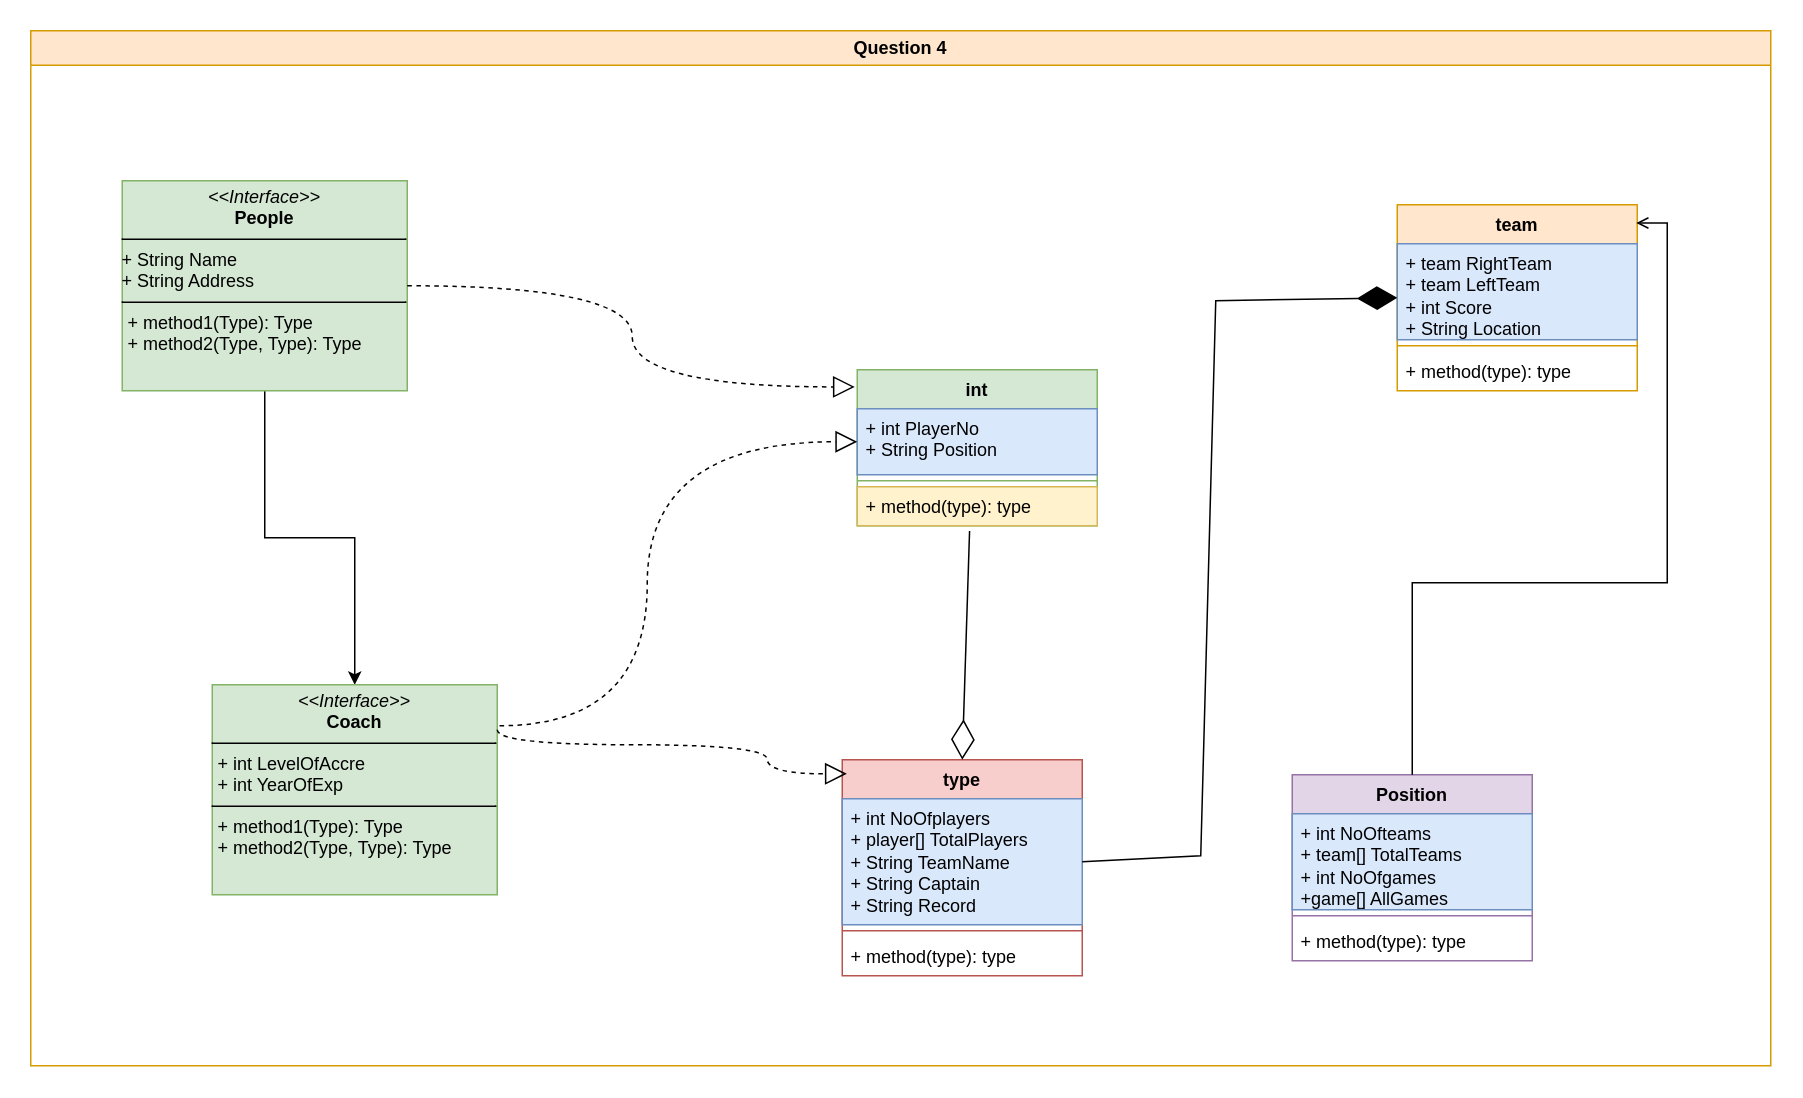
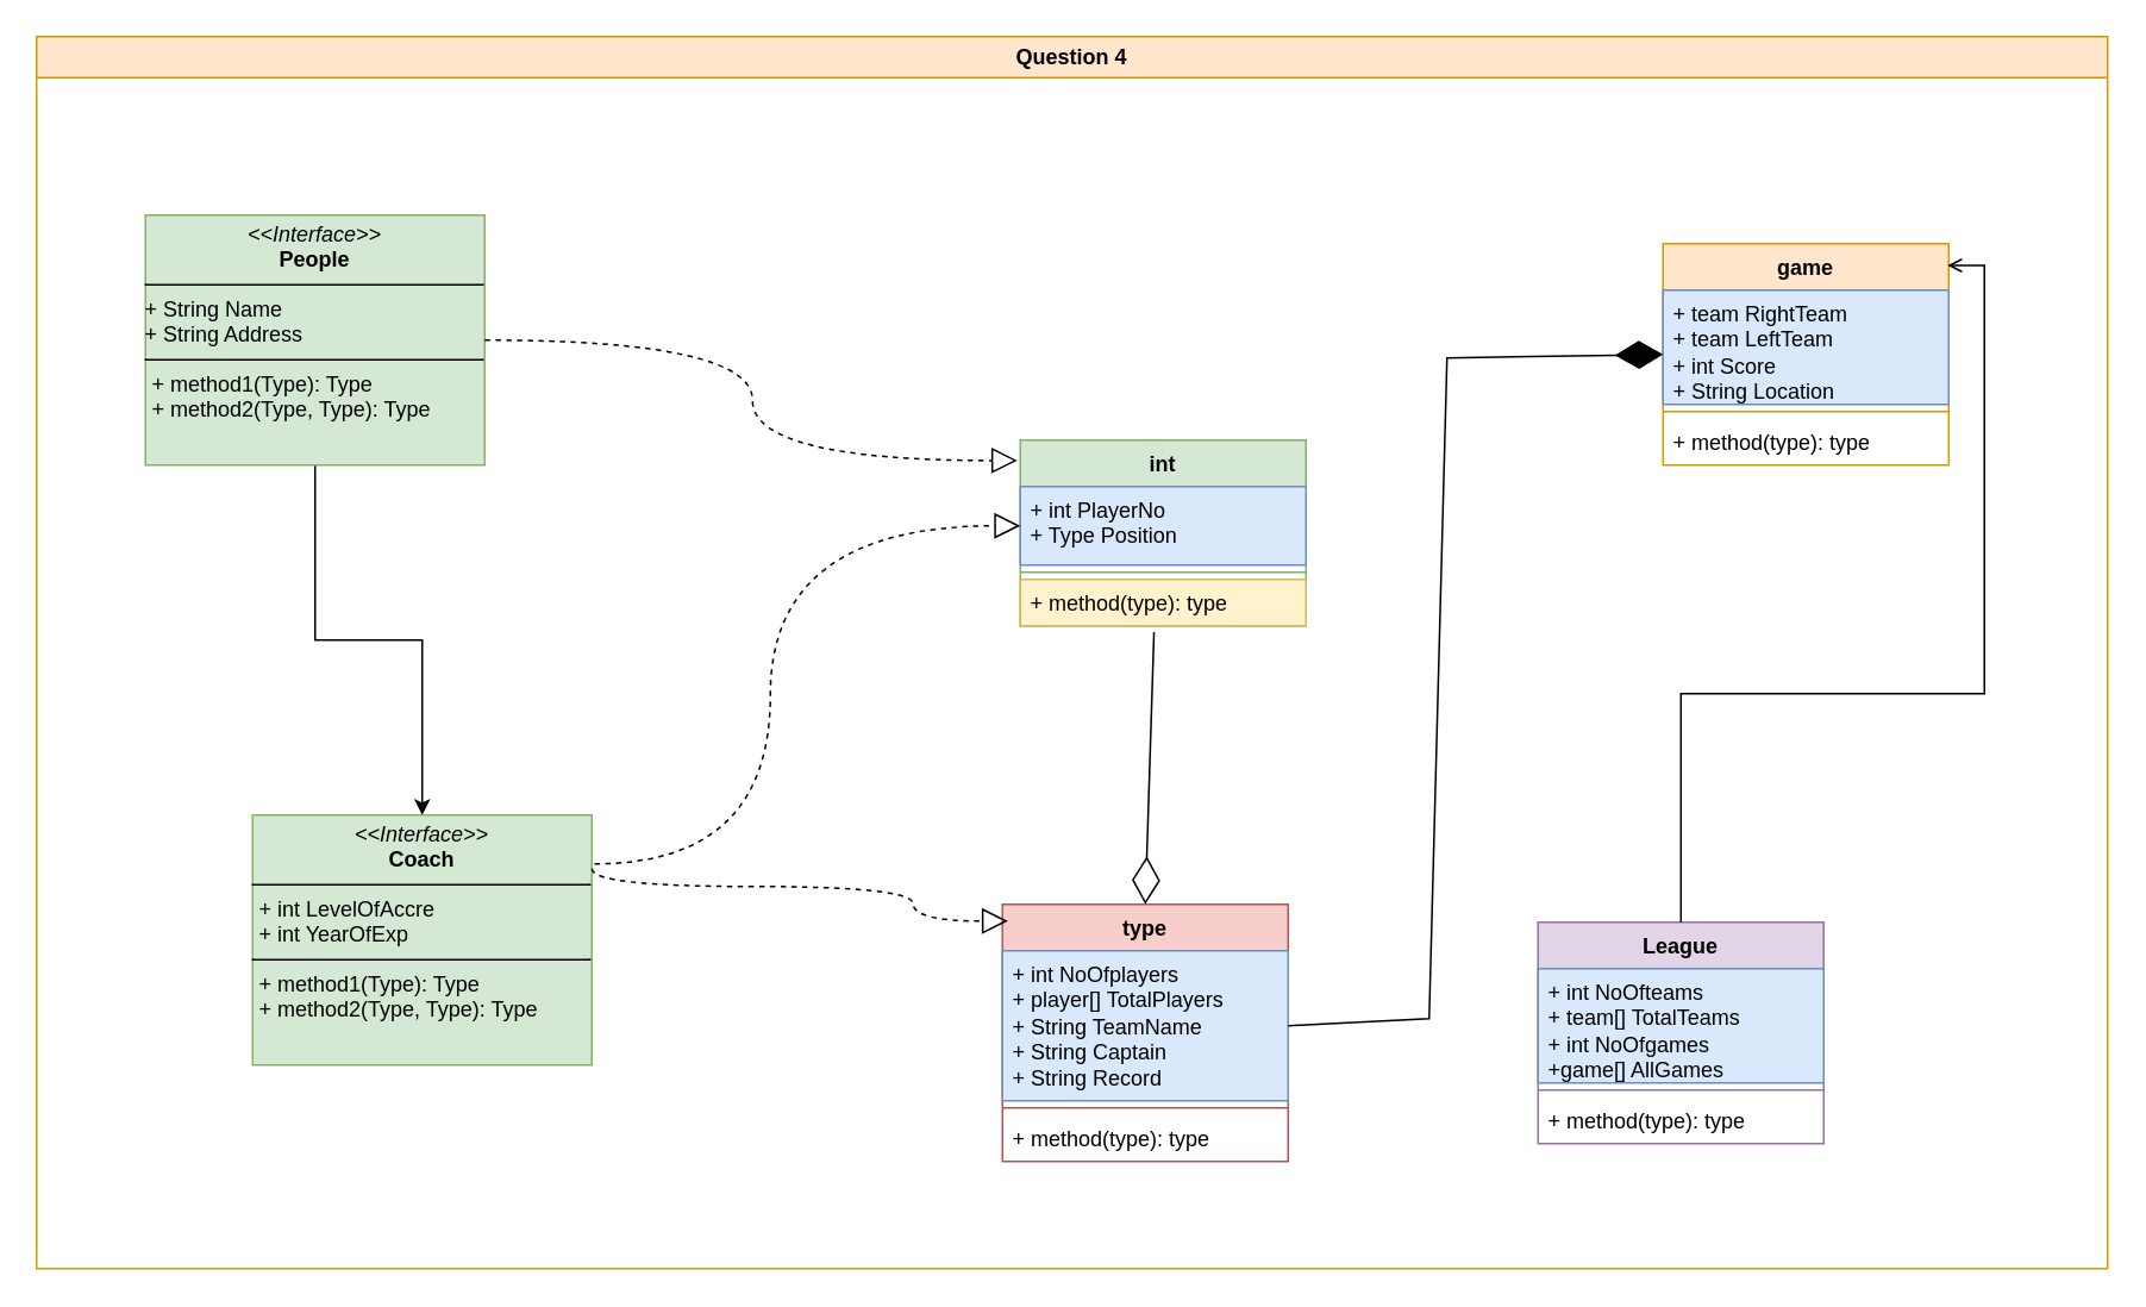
- <mxCell id="10" value="team" style="swimlane;fontStyle=1;align=center;verticalAlign=top;childLayout=stackLayout;horizontal=1;startSize=26;horizontalStack=0;resizeParent=1;resizeParentMax=0;resizeLast=0;collapsible=1;marginBottom=0;whiteSpace=wrap;html=1;fillColor=#ffe6cc;strokeColor=#d79b00;" parent="1" vertex="1"><mxGeometry x="931" y="136" width="160" height="124" as="geometry" /></mxCell>
+ <mxCell id="10" value="game" style="swimlane;fontStyle=1;align=center;verticalAlign=top;childLayout=stackLayout;horizontal=1;startSize=26;horizontalStack=0;resizeParent=1;resizeParentMax=0;resizeLast=0;collapsible=1;marginBottom=0;whiteSpace=wrap;html=1;fillColor=#ffe6cc;strokeColor=#d79b00;" parent="1" vertex="1"><mxGeometry x="931" y="136" width="160" height="124" as="geometry" /></mxCell>
- <mxCell id="7" value="+ int PlayerNo&lt;div&gt;+ String Position&lt;/div&gt;" style="text;strokeColor=#6c8ebf;fillColor=#dae8fc;align=left;verticalAlign=top;spacingLeft=4;spacingRight=4;overflow=hidden;rotatable=0;points=[[0,0.5],[1,0.5]];portConstraint=eastwest;whiteSpace=wrap;html=1;" parent="6" vertex="1"><mxGeometry y="26" width="160" height="44" as="geometry" /></mxCell>
+ <mxCell id="7" value="+ int PlayerNo&lt;div&gt;+ Type Position&lt;/div&gt;" style="text;strokeColor=#6c8ebf;fillColor=#dae8fc;align=left;verticalAlign=top;spacingLeft=4;spacingRight=4;overflow=hidden;rotatable=0;points=[[0,0.5],[1,0.5]];portConstraint=eastwest;whiteSpace=wrap;html=1;" parent="6" vertex="1"><mxGeometry y="26" width="160" height="44" as="geometry" /></mxCell>
- <mxCell id="17" value="Position" style="swimlane;fontStyle=1;align=center;verticalAlign=top;childLayout=stackLayout;horizontal=1;startSize=26;horizontalStack=0;resizeParent=1;resizeParentMax=0;resizeLast=0;collapsible=1;marginBottom=0;whiteSpace=wrap;html=1;fillColor=#e1d5e7;strokeColor=#9673a6;" parent="1" vertex="1"><mxGeometry x="861" y="516" width="160" height="124" as="geometry" /></mxCell>
+ <mxCell id="17" value="League" style="swimlane;fontStyle=1;align=center;verticalAlign=top;childLayout=stackLayout;horizontal=1;startSize=26;horizontalStack=0;resizeParent=1;resizeParentMax=0;resizeLast=0;collapsible=1;marginBottom=0;whiteSpace=wrap;html=1;fillColor=#e1d5e7;strokeColor=#9673a6;" parent="1" vertex="1"><mxGeometry x="861" y="516" width="160" height="124" as="geometry" /></mxCell>
